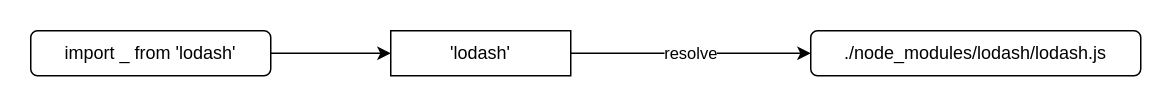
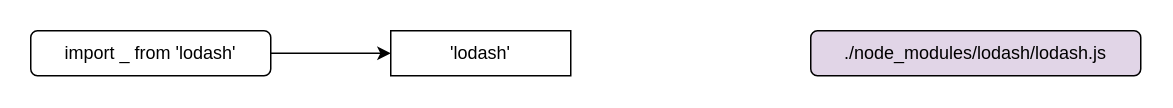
- <mxCell id="4" value="resolve" style="edgeStyle=orthogonalEdgeStyle;rounded=0;orthogonalLoop=1;jettySize=auto;html=1;" parent="1" source="5" target="6" edge="1"><mxGeometry relative="1" as="geometry" /></mxCell>
- <mxCell id="6" value="./node_modules/lodash/lodash.js" style="whiteSpace=wrap;html=1;rounded=1;" parent="1" vertex="1"><mxGeometry x="540" y="20" width="220" height="30" as="geometry" /></mxCell>
+ <mxCell id="6" value="./node_modules/lodash/lodash.js" style="whiteSpace=wrap;html=1;rounded=1;fillColor=#e1d5e7;" parent="1" vertex="1"><mxGeometry x="540" y="20" width="220" height="30" as="geometry" /></mxCell>
